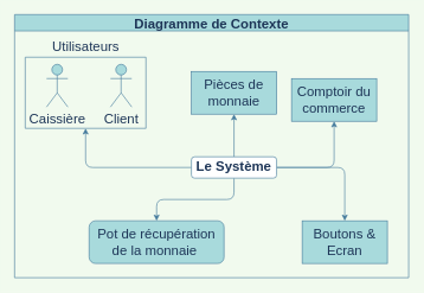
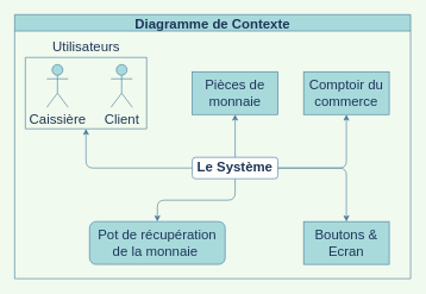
- <mxCell id="13" value="Comptoir du commerce" style="rounded=0;whiteSpace=wrap;html=1;sketch=0;fontSize=19;fontColor=#1D3557;strokeColor=#457B9D;fillColor=#A8DADC;" vertex="1" parent="1"><mxGeometry x="410" y="110" width="120" height="60" as="geometry" /></mxCell>
+ <mxCell id="13" value="Comptoir du commerce" style="rounded=0;whiteSpace=wrap;html=1;sketch=0;fontSize=19;fontColor=#1D3557;strokeColor=#457B9D;fillColor=#A8DADC;" vertex="1" parent="1"><mxGeometry x="425" y="100" width="120" height="60" as="geometry" /></mxCell>
